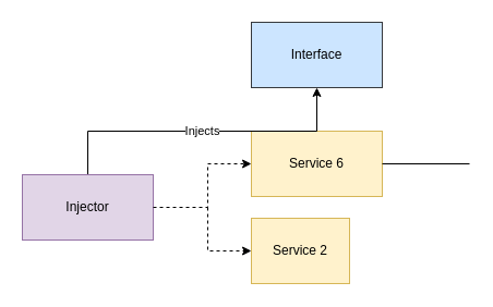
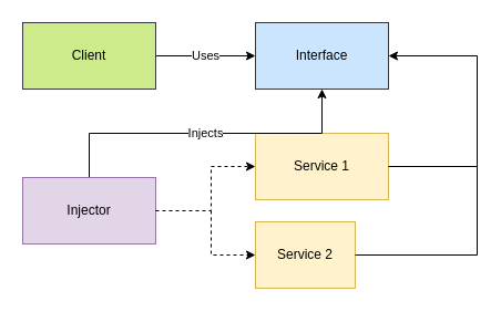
+ <mxCell id="3" value="Client" style="rounded=0;whiteSpace=wrap;html=1;fillColor=#cdeb8b;strokeColor=#36393d;" vertex="1" parent="1"><mxGeometry x="20" y="20" width="120" height="60" as="geometry" /></mxCell>
+ <mxCell id="2" value="Uses" style="edgeStyle=orthogonalEdgeStyle;rounded=0;orthogonalLoop=1;jettySize=auto;html=1;exitX=1;exitY=0.5;exitDx=0;exitDy=0;entryX=0;entryY=0.5;entryDx=0;entryDy=0;" edge="1" parent="1" source="3" target="4"><mxGeometry relative="1" as="geometry" /></mxCell>
- <mxCell id="5" value="Service 6" style="rounded=0;whiteSpace=wrap;html=1;fillColor=#fff2cc;strokeColor=#d6b656;" vertex="1" parent="1"><mxGeometry x="230" y="120" width="120" height="60" as="geometry" /></mxCell>
+ <mxCell id="5" value="Service 1" style="rounded=0;whiteSpace=wrap;html=1;fillColor=#fff2cc;strokeColor=#d6b656;" vertex="1" parent="1"><mxGeometry x="230" y="120" width="120" height="60" as="geometry" /></mxCell>
+ <mxCell id="9" value="" style="endArrow=classic;html=1;rounded=0;exitX=1;exitY=0.5;exitDx=0;exitDy=0;entryX=1;entryY=0.5;entryDx=0;entryDy=0;" edge="1" parent="1" source="6" target="4"><mxGeometry width="50" height="50" relative="1" as="geometry"><mxPoint x="260" y="260" as="sourcePoint" /><mxPoint x="410" y="230" as="targetPoint" /><Array as="points"><mxPoint x="430" y="230" /><mxPoint x="430" y="50" /></Array></mxGeometry></mxCell>
